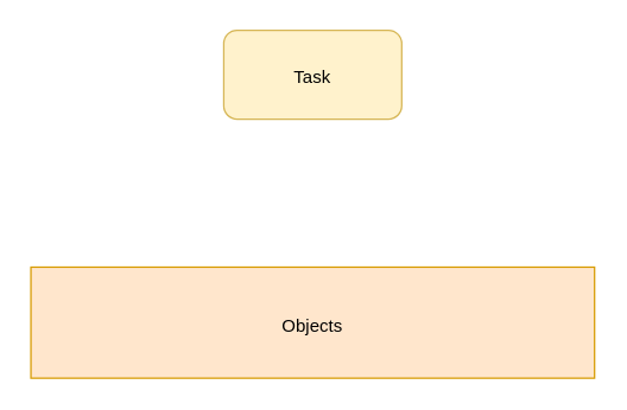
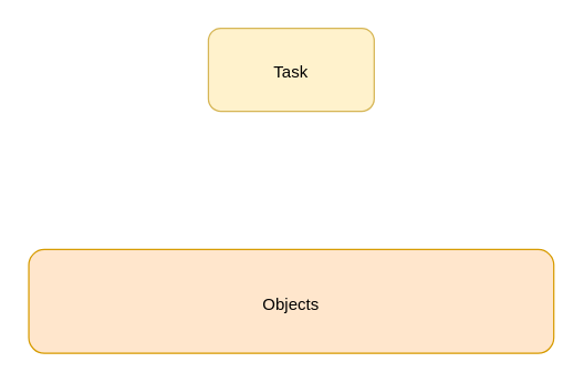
- <mxCell id="2" value="&lt;font style=&quot;font-size: 12px&quot;&gt;Objects&lt;/font&gt;" style="whiteSpace=wrap;html=1;fontSize=18;labelPosition=center;verticalLabelPosition=middle;align=center;verticalAlign=middle;fillColor=#ffe6cc;strokeColor=#d79b00;rounded=0;" parent="1" vertex="1"><mxGeometry x="20" y="180" width="380" height="75" as="geometry" /></mxCell>
+ <mxCell id="2" value="&lt;font style=&quot;font-size: 12px&quot;&gt;Objects&lt;/font&gt;" style="rounded=1;whiteSpace=wrap;html=1;fontSize=18;labelPosition=center;verticalLabelPosition=middle;align=center;verticalAlign=middle;fillColor=#ffe6cc;strokeColor=#d79b00;" parent="1" vertex="1"><mxGeometry x="20" y="180" width="380" height="75" as="geometry" /></mxCell>
